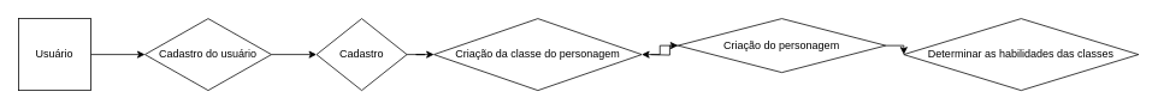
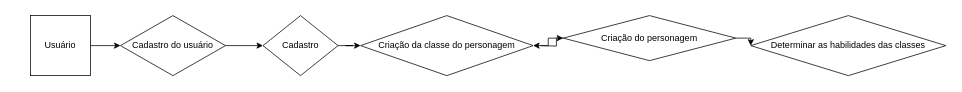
- <mxCell id="3" value="Usuário" style="whiteSpace=wrap;html=1;aspect=fixed;" vertex="1" parent="1"><mxGeometry x="20" y="20" width="80" height="80" as="geometry" /></mxCell>
+ <mxCell id="3" value="Usuário" style="whiteSpace=wrap;html=1;aspect=fixed;" vertex="1" parent="1"><mxGeometry x="40" y="20" width="80" height="80" as="geometry" /></mxCell>
